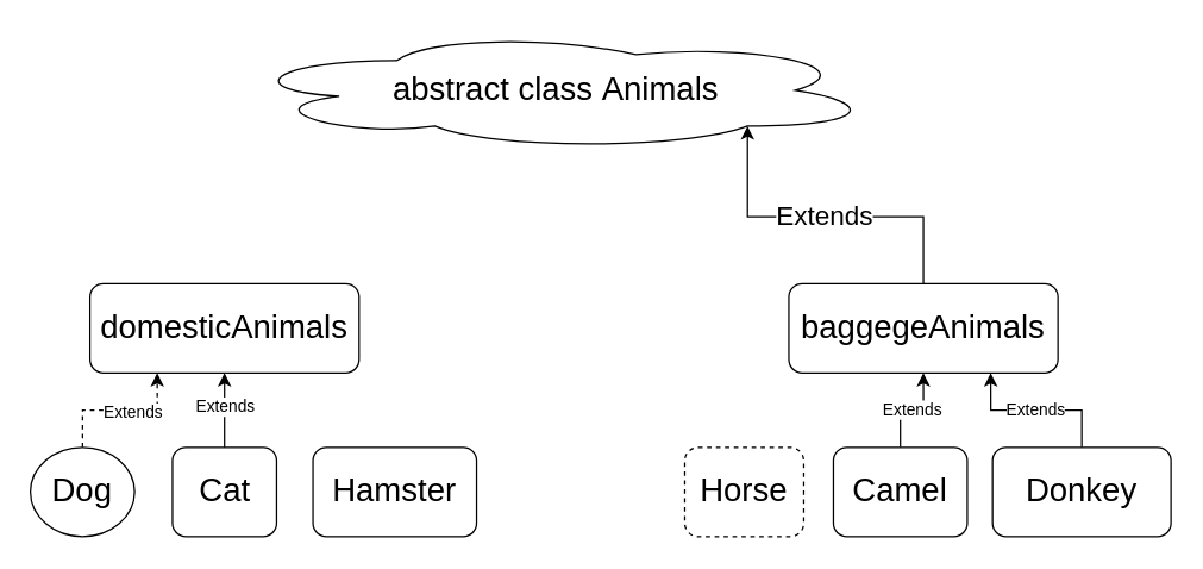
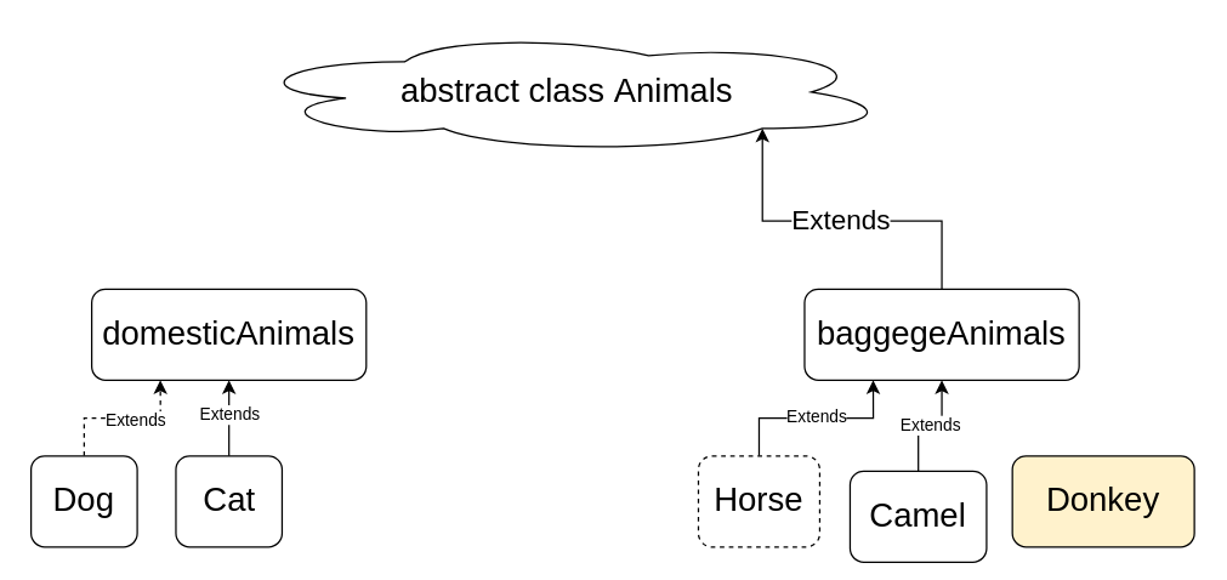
+ <mxCell id="13" style="edgeStyle=orthogonalEdgeStyle;rounded=0;orthogonalLoop=1;jettySize=auto;html=1;entryX=0.25;entryY=1;entryDx=0;entryDy=0;exitX=0.5;exitY=0;exitDx=0;exitDy=0;" edge="1" parent="1" source="15" target="4"><mxGeometry relative="1" as="geometry" /></mxCell>
+ <mxCell id="14" value="Extends" style="edgeLabel;html=1;align=center;verticalAlign=middle;resizable=0;points=[];" vertex="1" connectable="0" parent="13"><mxGeometry x="-0.01" y="2" relative="1" as="geometry"><mxPoint as="offset" /></mxGeometry></mxCell>
- <mxCell id="18" value="Extends" style="edgeStyle=orthogonalEdgeStyle;rounded=0;orthogonalLoop=1;jettySize=auto;html=1;entryX=0.75;entryY=1;entryDx=0;entryDy=0;" edge="1" parent="1" source="19" target="4"><mxGeometry relative="1" as="geometry" /></mxCell>
- <mxCell id="8" value="&lt;font style=&quot;font-size: 22px;&quot;&gt;Dog&lt;/font&gt;" style="ellipse;whiteSpace=wrap;html=1;" vertex="1" parent="1"><mxGeometry x="20" y="300" width="70" height="60" as="geometry" /></mxCell>
+ <mxCell id="8" value="&lt;font style=&quot;font-size: 22px;&quot;&gt;Dog&lt;/font&gt;" style="rounded=1;whiteSpace=wrap;html=1;" vertex="1" parent="1"><mxGeometry x="20" y="300" width="70" height="60" as="geometry" /></mxCell>
- <mxCell id="10" value="&lt;font style=&quot;font-size: 22px;&quot;&gt;Hamster&lt;/font&gt;" style="rounded=1;whiteSpace=wrap;html=1;" vertex="1" parent="1"><mxGeometry x="210" y="300" width="110" height="60" as="geometry" /></mxCell>
- <mxCell id="17" value="&lt;font style=&quot;font-size: 22px;&quot;&gt;Camel&lt;/font&gt;" style="rounded=1;whiteSpace=wrap;html=1;" vertex="1" parent="1"><mxGeometry x="560" y="300" width="90" height="60" as="geometry" /></mxCell>
+ <mxCell id="17" value="&lt;font style=&quot;font-size: 22px;&quot;&gt;Camel&lt;/font&gt;" style="rounded=1;whiteSpace=wrap;html=1;" vertex="1" parent="1"><mxGeometry x="560" y="310" width="90" height="60" as="geometry" /></mxCell>
- <mxCell id="19" value="&lt;font style=&quot;font-size: 22px;&quot;&gt;Donkey&lt;/font&gt;" style="rounded=1;whiteSpace=wrap;html=1;" vertex="1" parent="1"><mxGeometry x="667" y="300" width="120" height="60" as="geometry" /></mxCell>
+ <mxCell id="19" value="&lt;font style=&quot;font-size: 22px;&quot;&gt;Donkey&lt;/font&gt;" style="rounded=1;whiteSpace=wrap;html=1;fillColor=#fff2cc;" vertex="1" parent="1"><mxGeometry x="667" y="300" width="120" height="60" as="geometry" /></mxCell>
